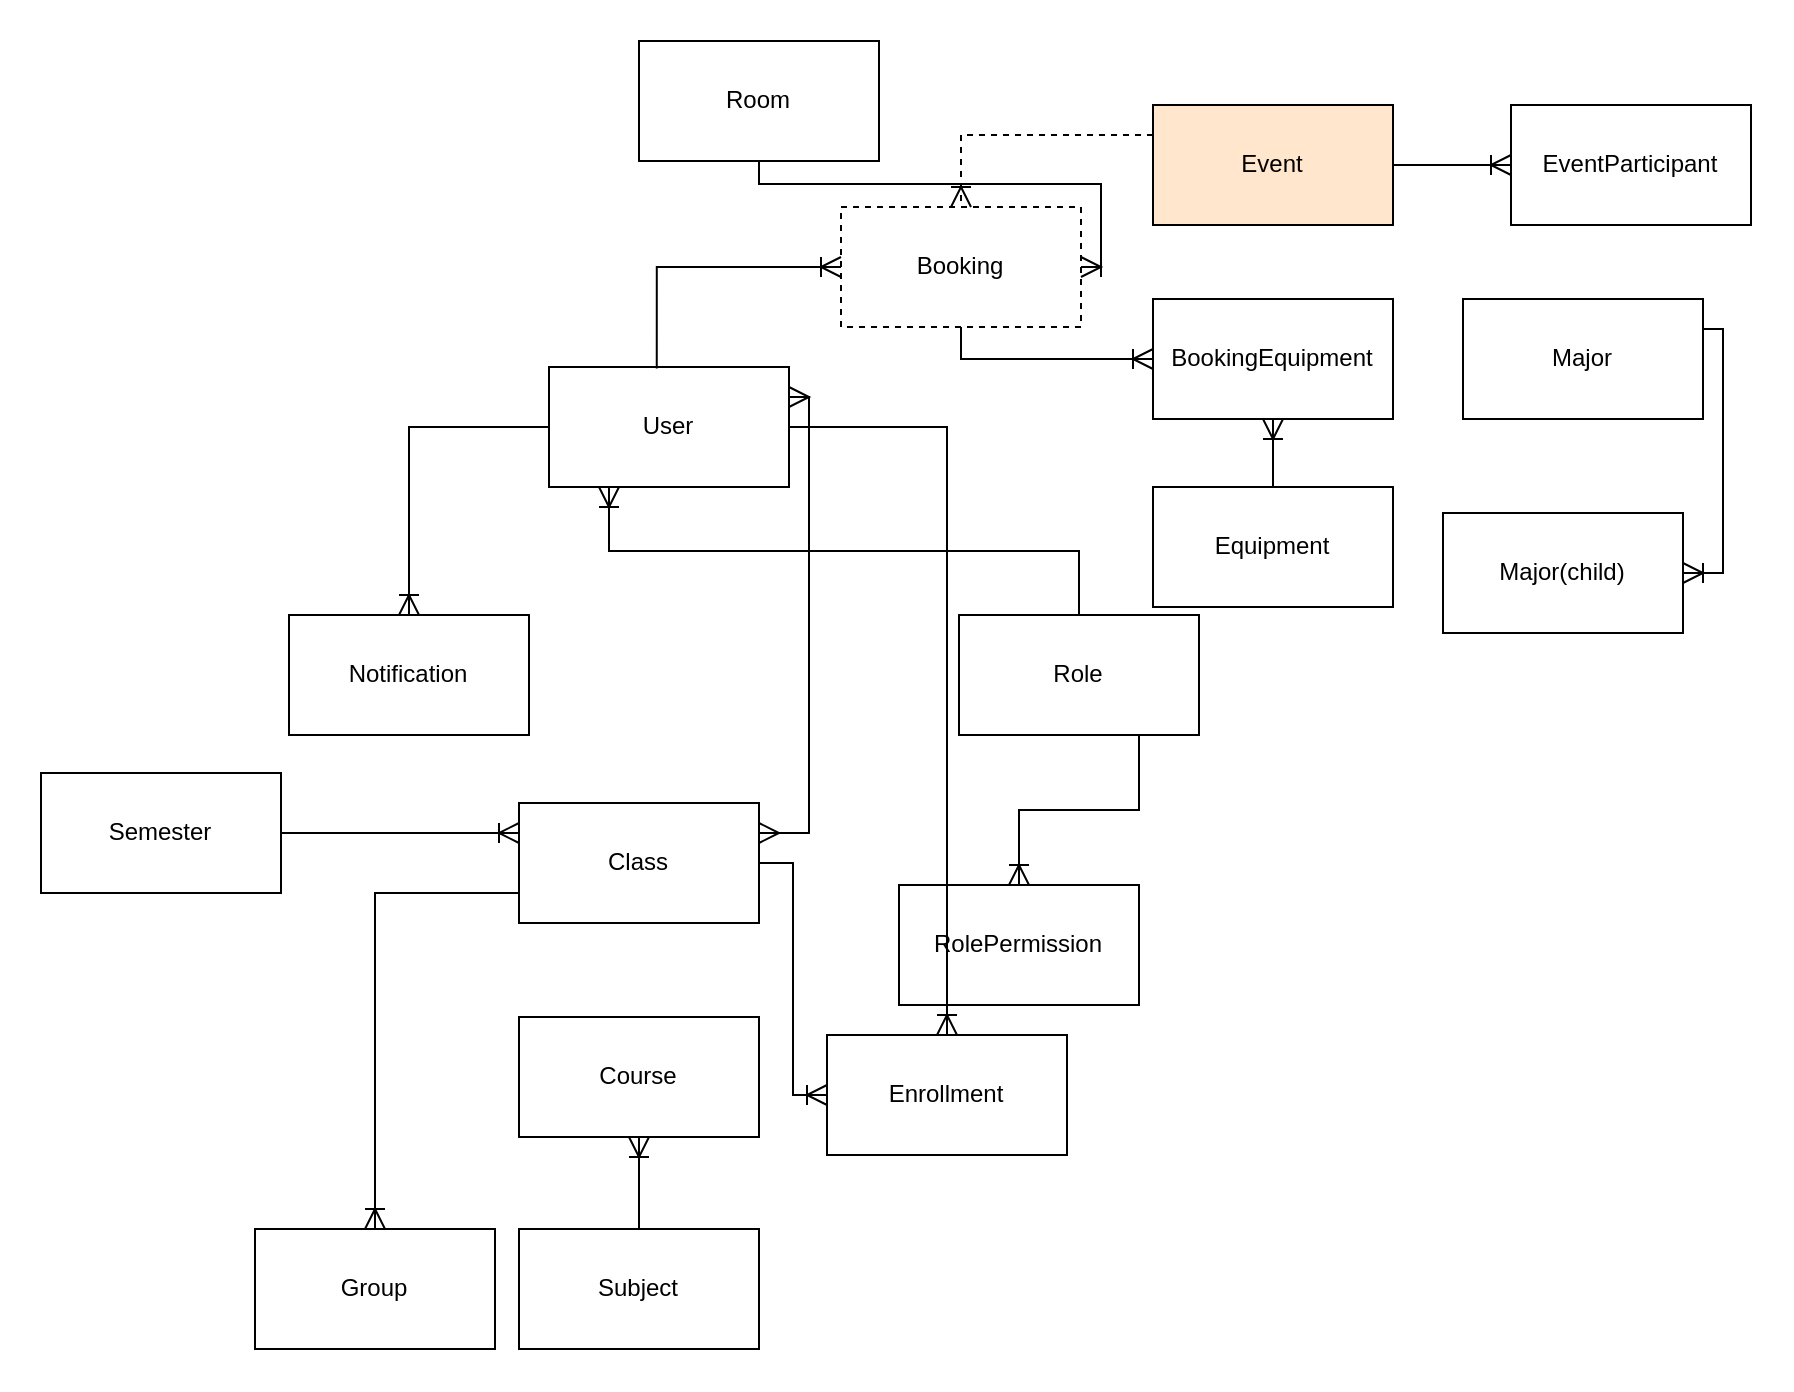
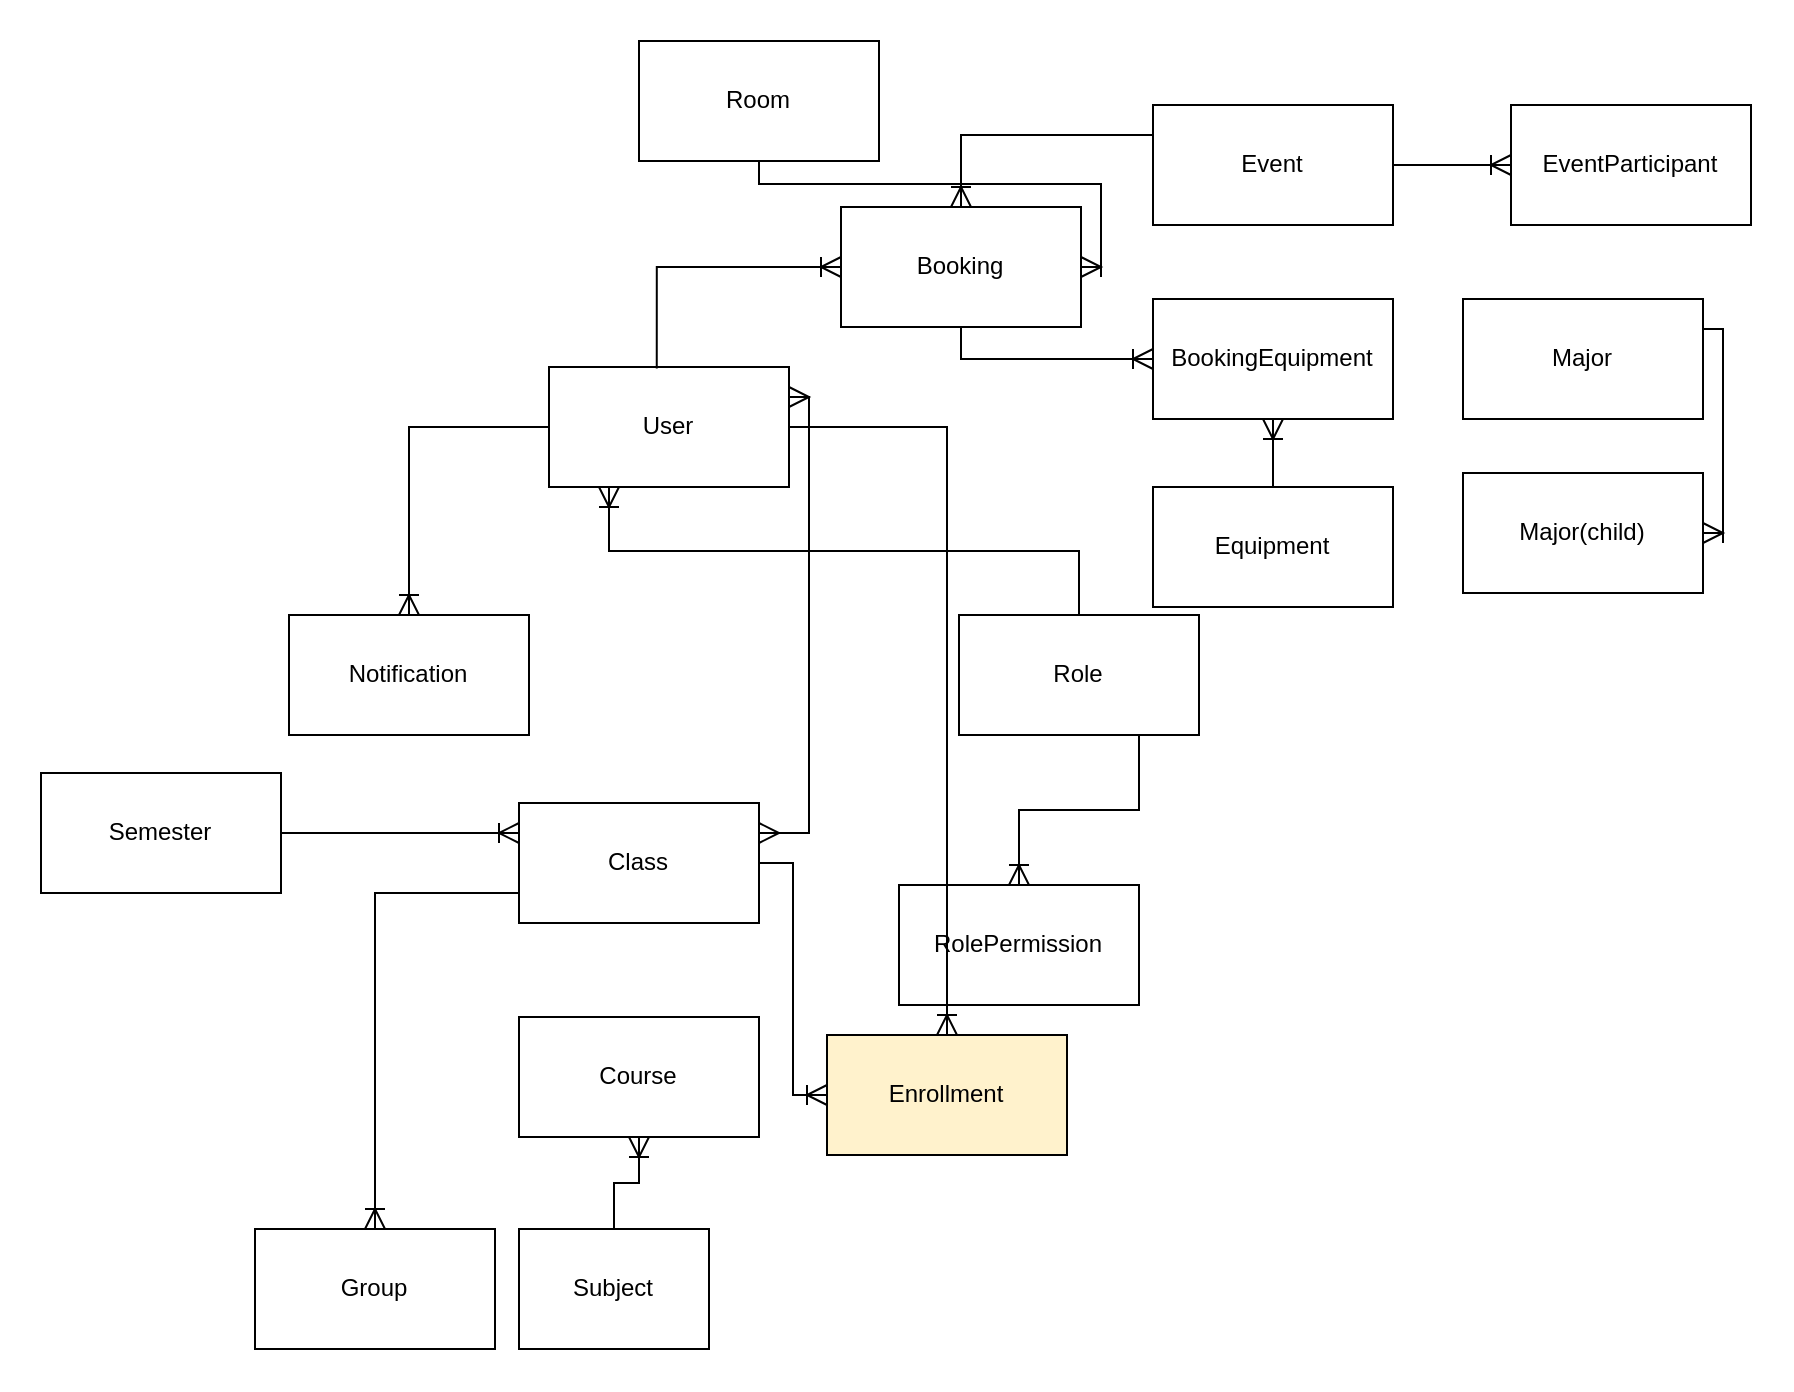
- <mxCell id="30" value="" style="edgeStyle=orthogonalEdgeStyle;fontSize=12;html=1;endArrow=ERoneToMany;rounded=0;startSize=8;endSize=8;exitX=0;exitY=0.25;exitDx=0;exitDy=0;entryX=0.5;entryY=0;entryDx=0;entryDy=0;dashed=1;" parent="1" source="29" target="14" edge="1"><mxGeometry width="100" height="100" relative="1" as="geometry"><mxPoint x="1248" y="34" as="sourcePoint" /><mxPoint x="1050" y="316" as="targetPoint" /></mxGeometry></mxCell>
+ <mxCell id="30" value="" style="edgeStyle=orthogonalEdgeStyle;fontSize=12;html=1;endArrow=ERoneToMany;rounded=0;startSize=8;endSize=8;exitX=0;exitY=0.25;exitDx=0;exitDy=0;entryX=0.5;entryY=0;entryDx=0;entryDy=0;" parent="1" source="29" target="14" edge="1"><mxGeometry width="100" height="100" relative="1" as="geometry"><mxPoint x="1248" y="34" as="sourcePoint" /><mxPoint x="1050" y="316" as="targetPoint" /></mxGeometry></mxCell>
- <mxCell id="29" value="Event" style="rounded=0;whiteSpace=wrap;html=1;fillColor=#ffe6cc;" parent="1" vertex="1"><mxGeometry x="576" y="52" width="120" height="60" as="geometry" /></mxCell>
+ <mxCell id="29" value="Event" style="rounded=0;whiteSpace=wrap;html=1;" parent="1" vertex="1"><mxGeometry x="576" y="52" width="120" height="60" as="geometry" /></mxCell>
- <mxCell id="14" value="Booking" style="rounded=0;whiteSpace=wrap;html=1;dashed=1;" parent="1" vertex="1"><mxGeometry x="420" y="103" width="120" height="60" as="geometry" /></mxCell>
+ <mxCell id="14" value="Booking" style="rounded=0;whiteSpace=wrap;html=1;" parent="1" vertex="1"><mxGeometry x="420" y="103" width="120" height="60" as="geometry" /></mxCell>
- <mxCell id="5" value="Major(child)" style="rounded=0;whiteSpace=wrap;html=1;" parent="1" vertex="1"><mxGeometry x="721" y="256" width="120" height="60" as="geometry" /></mxCell>
+ <mxCell id="5" value="Major(child)" style="rounded=0;whiteSpace=wrap;html=1;" parent="1" vertex="1"><mxGeometry x="731" y="236" width="120" height="60" as="geometry" /></mxCell>
- <mxCell id="27" value="Enrollment" style="rounded=0;whiteSpace=wrap;html=1;" parent="1" vertex="1"><mxGeometry x="413" y="517" width="120" height="60" as="geometry" /></mxCell>
+ <mxCell id="27" value="Enrollment" style="rounded=0;whiteSpace=wrap;html=1;fillColor=#fff2cc;" parent="1" vertex="1"><mxGeometry x="413" y="517" width="120" height="60" as="geometry" /></mxCell>
- <mxCell id="4" value="Subject" style="rounded=0;whiteSpace=wrap;html=1;" parent="1" vertex="1"><mxGeometry x="259" y="614" width="120" height="60" as="geometry" /></mxCell>
+ <mxCell id="4" value="Subject" style="rounded=0;whiteSpace=wrap;html=1;" parent="1" vertex="1"><mxGeometry x="259" y="614" width="95" height="60" as="geometry" /></mxCell>
